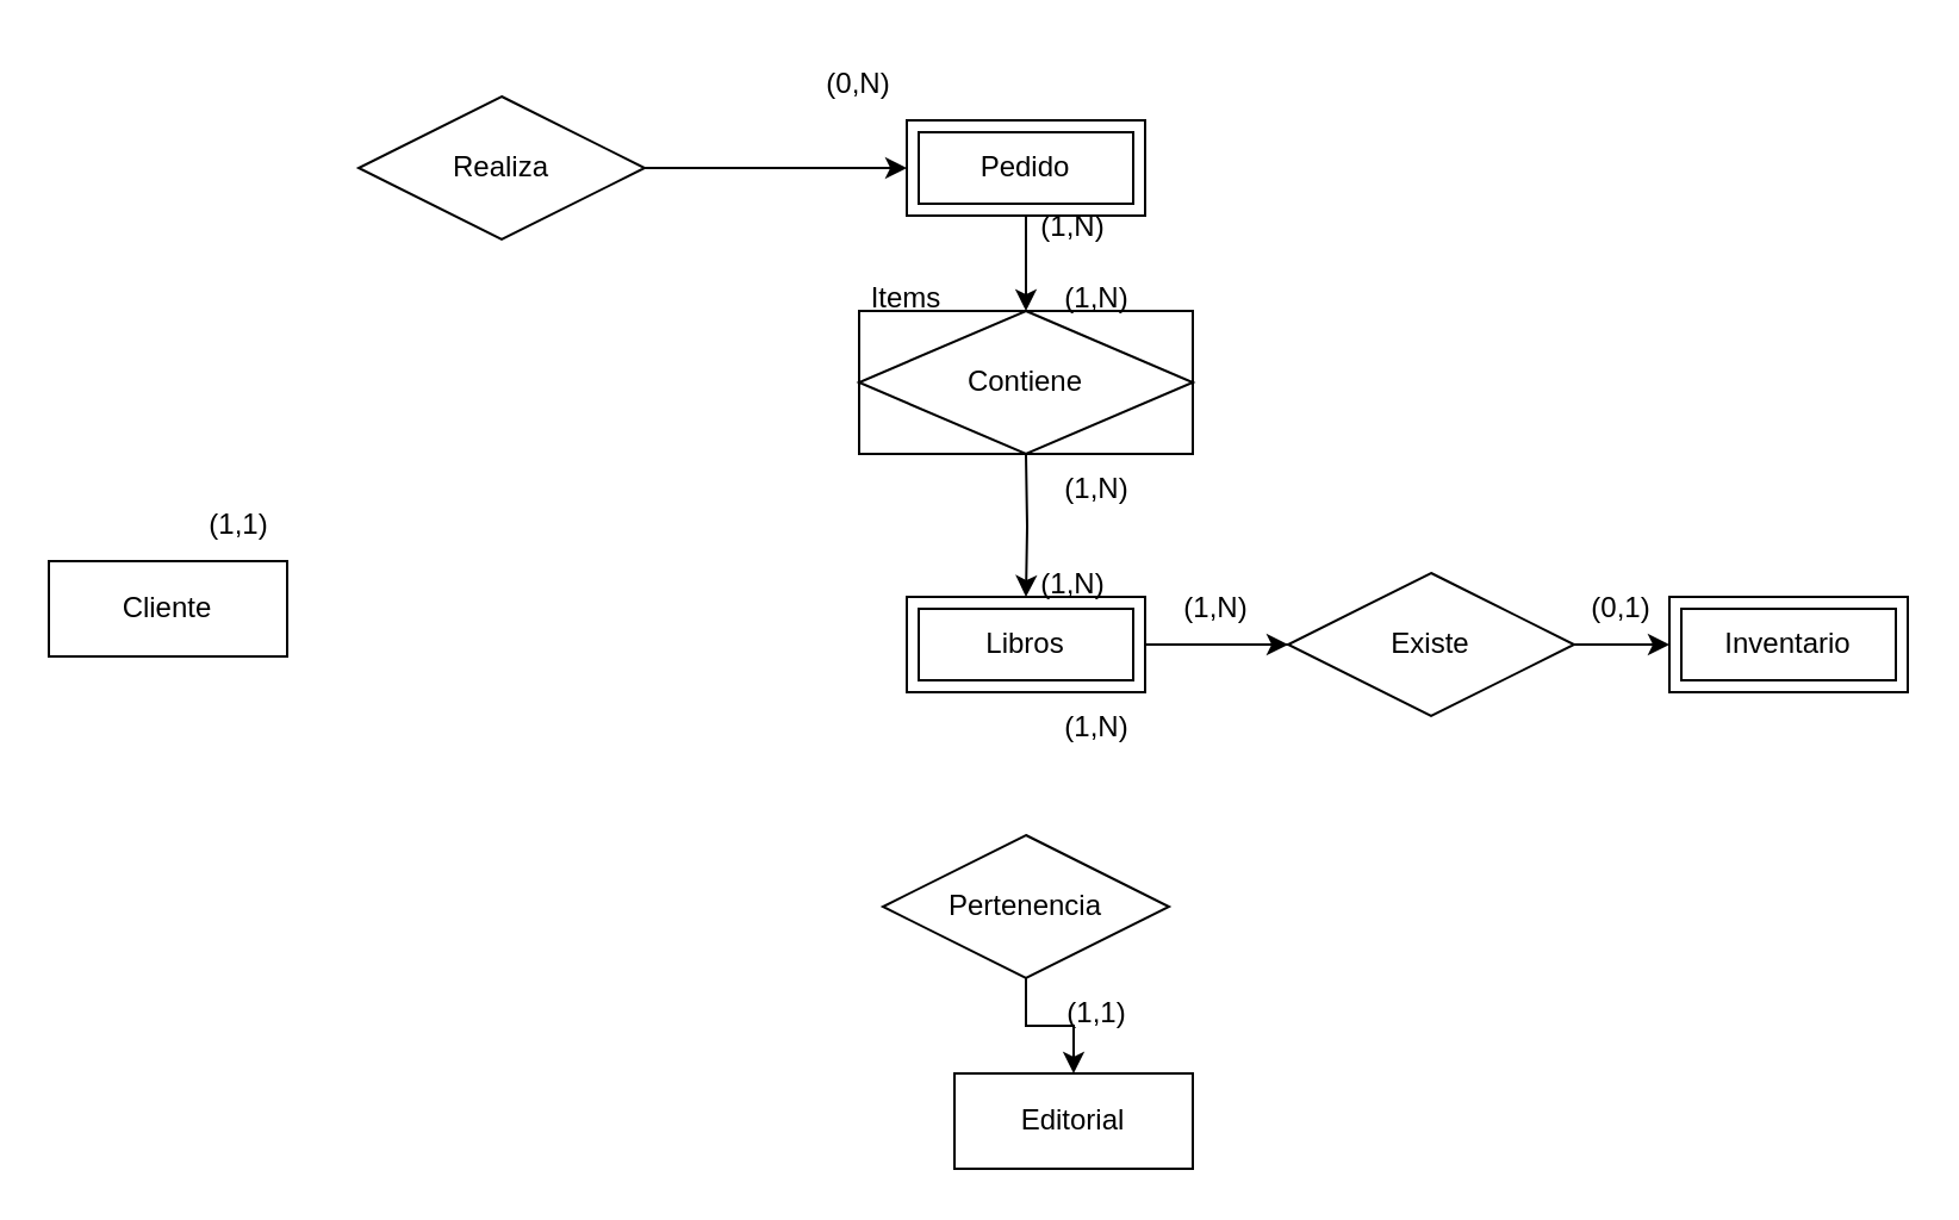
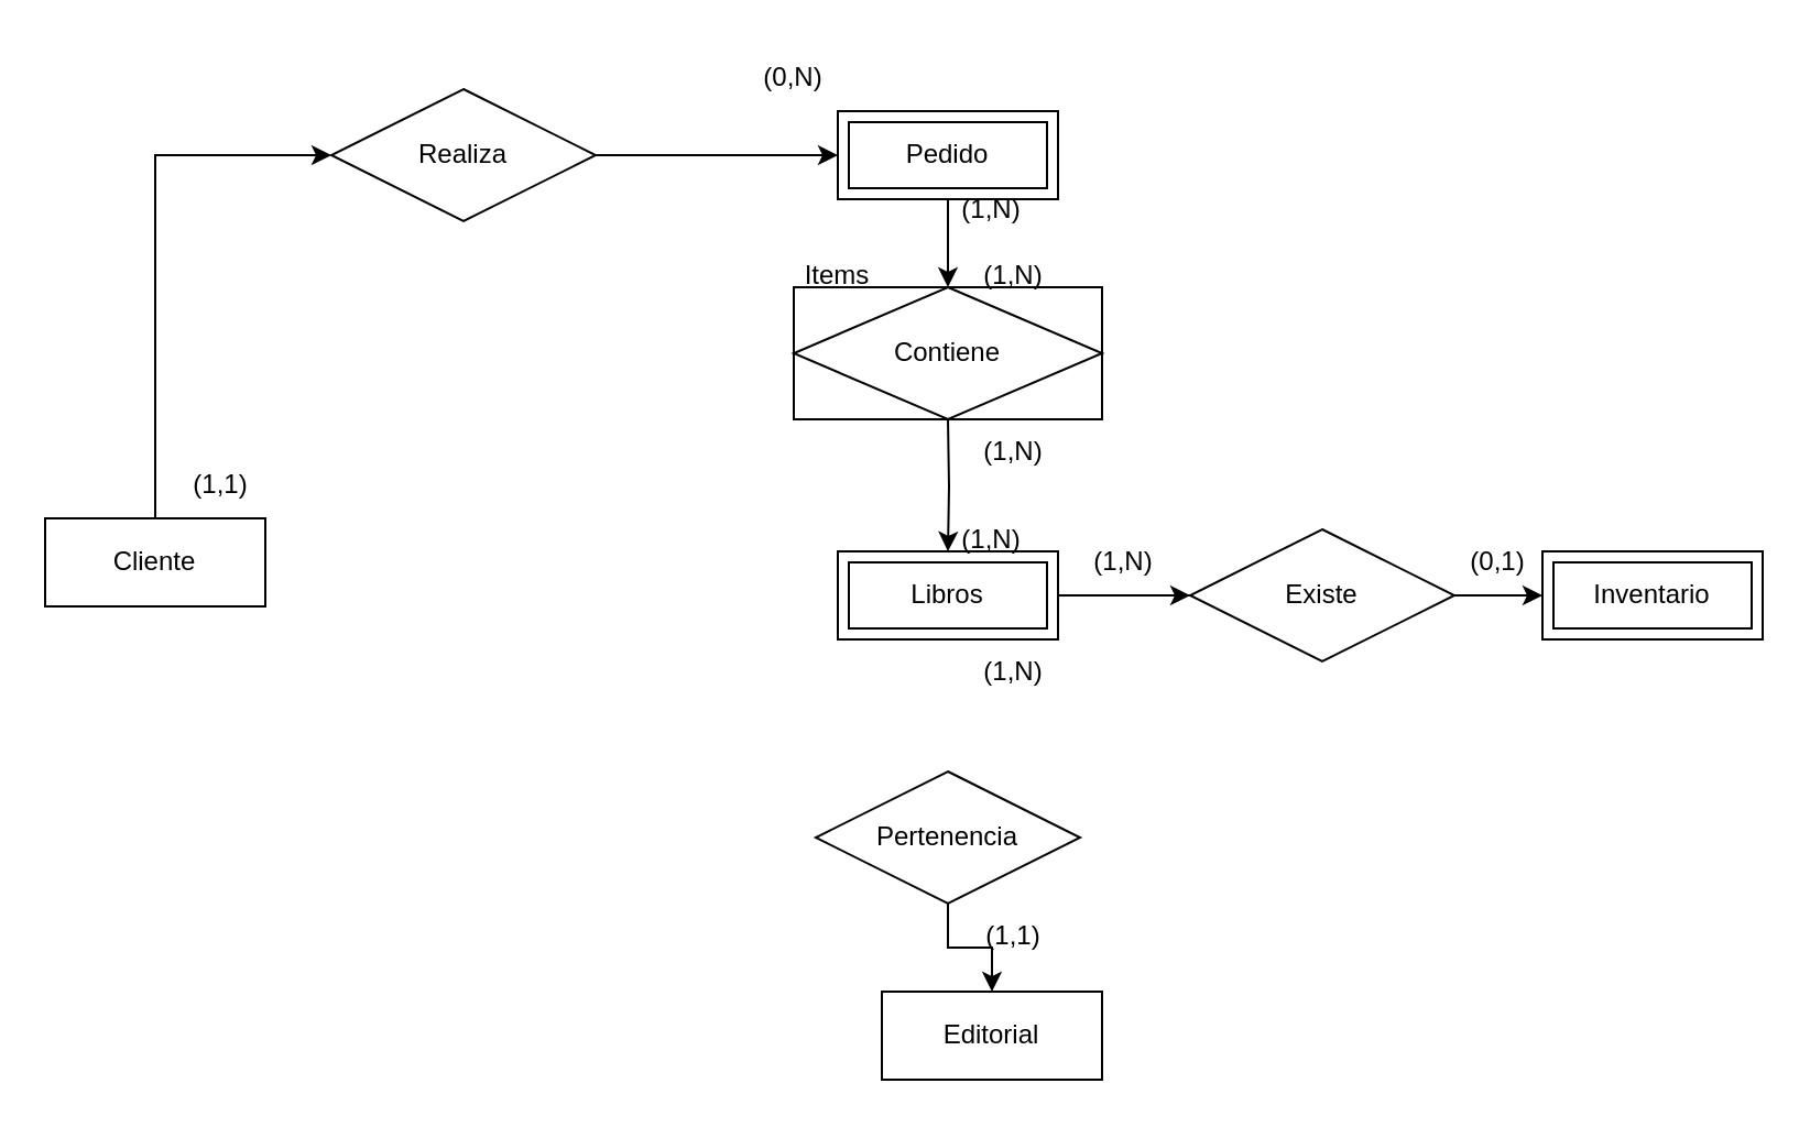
+ <mxCell id="2" style="edgeStyle=orthogonalEdgeStyle;rounded=0;orthogonalLoop=1;jettySize=auto;html=1;exitX=0.5;exitY=0;exitDx=0;exitDy=0;entryX=0;entryY=0.5;entryDx=0;entryDy=0;" edge="1" parent="1" source="3" target="12"><mxGeometry relative="1" as="geometry" /></mxCell>
